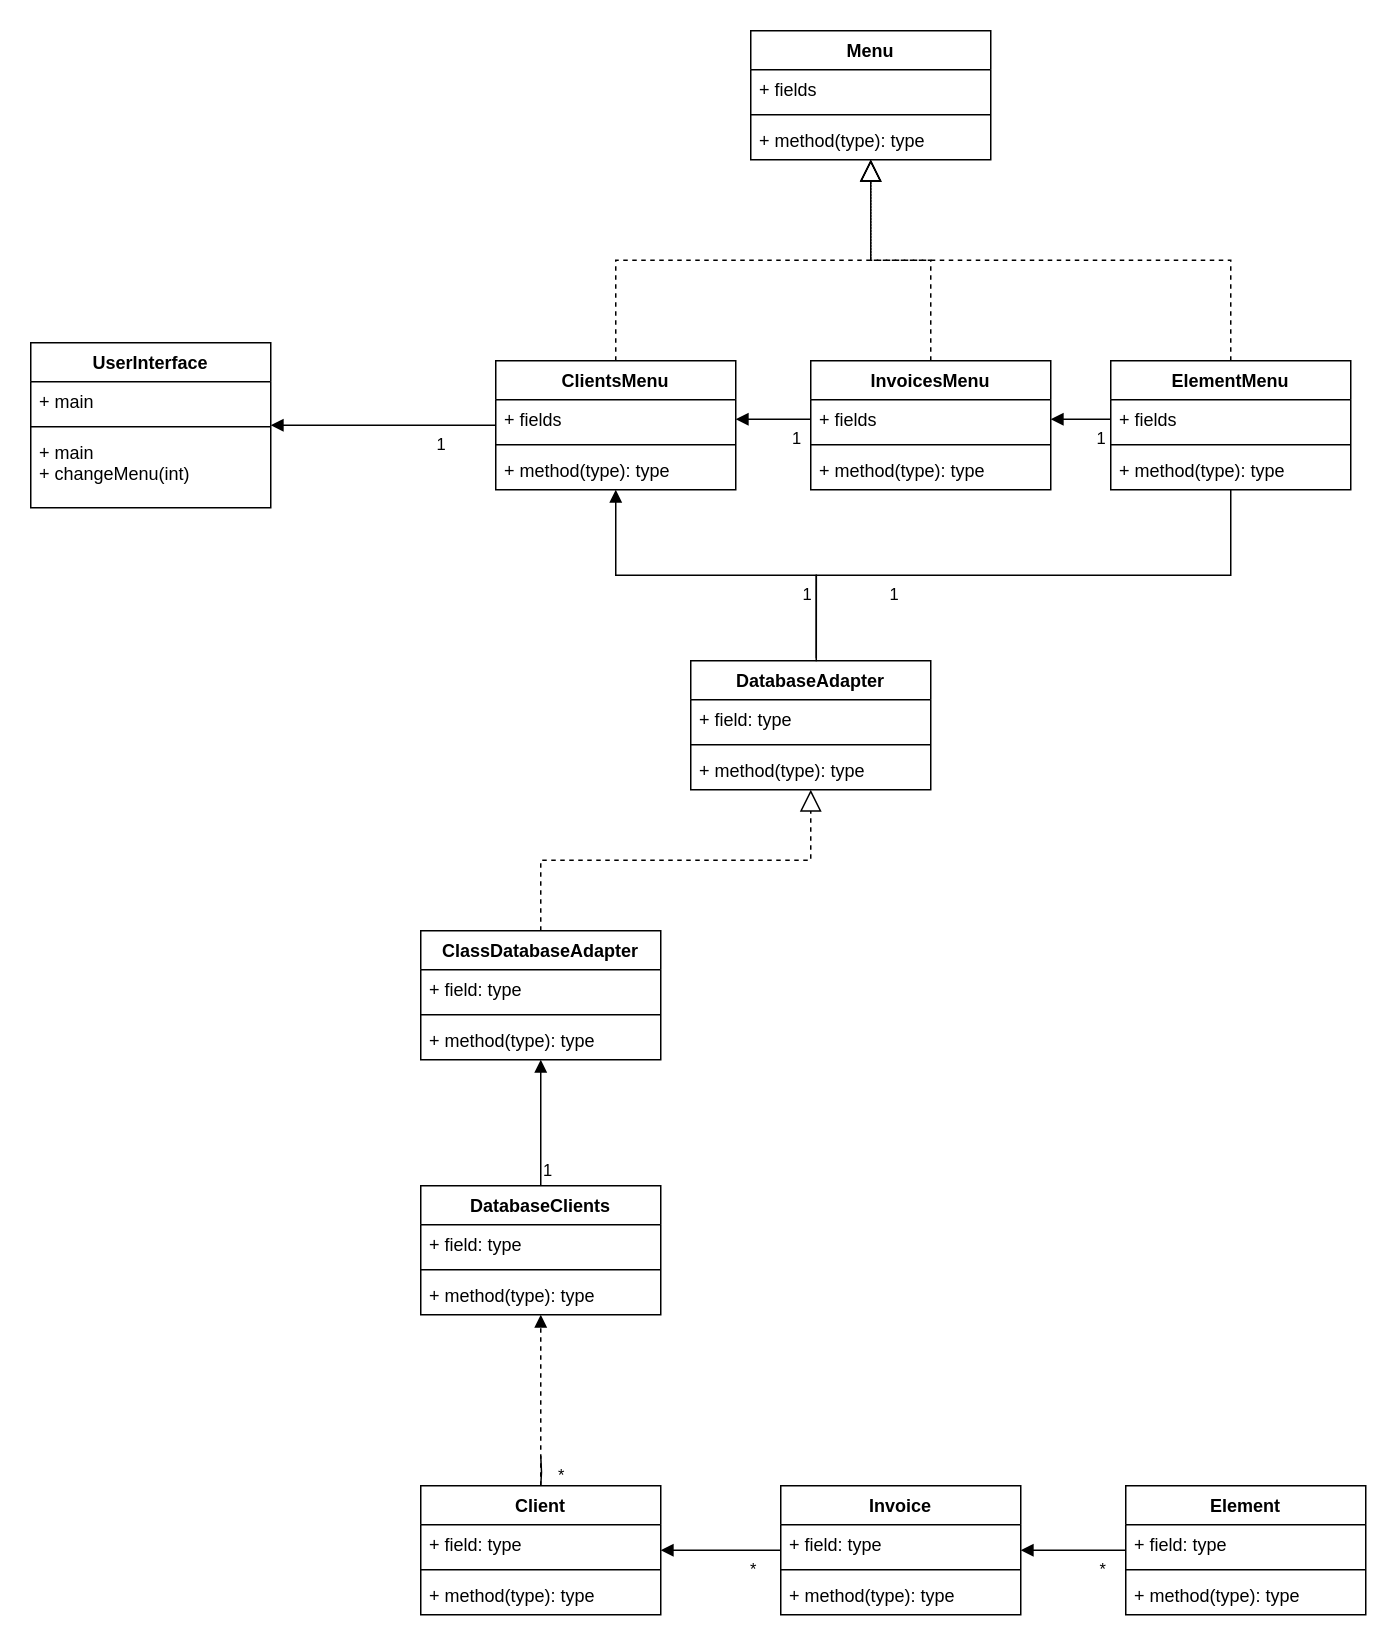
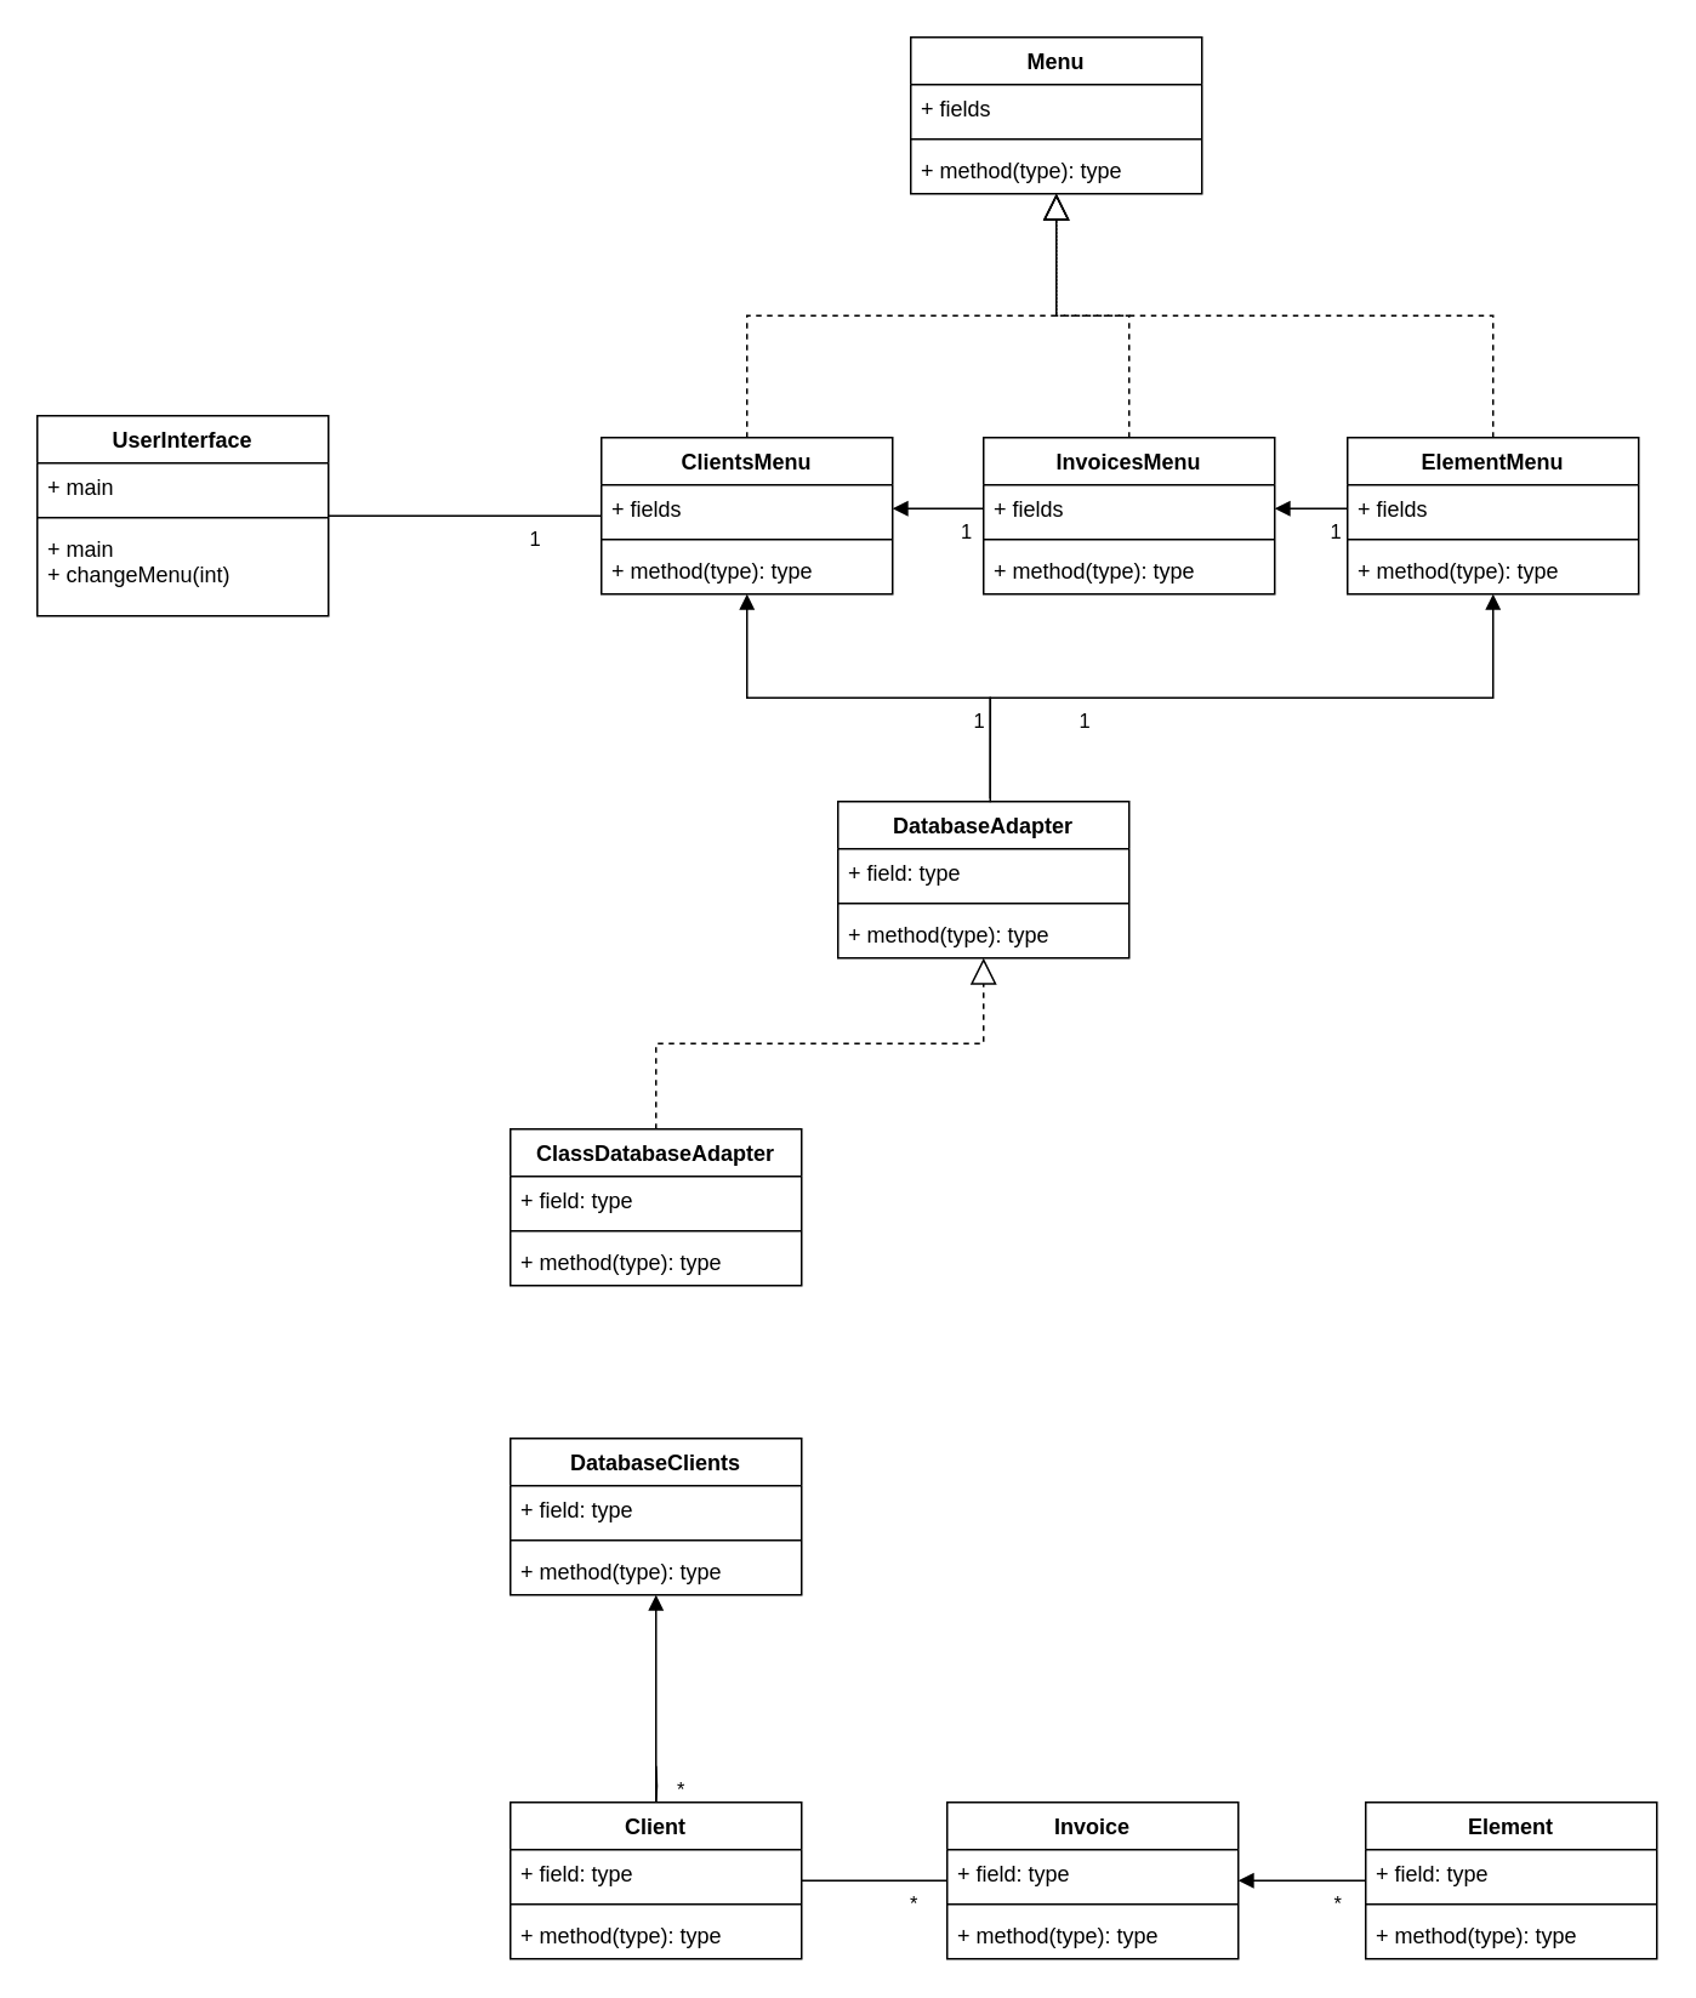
- <mxCell id="59" value="1" style="endArrow=block;endFill=1;html=1;edgeStyle=orthogonalEdgeStyle;align=left;verticalAlign=top;rounded=0;" edge="1" parent="1" source="40" target="2"><mxGeometry x="-0.46" relative="1" as="geometry"><mxPoint x="330" y="274" as="sourcePoint" /><mxPoint x="280" y="270" as="targetPoint" /><mxPoint as="offset" /></mxGeometry></mxCell>
+ <mxCell id="59" value="1" style="endArrow=none;endFill=1;html=1;edgeStyle=orthogonalEdgeStyle;align=left;verticalAlign=top;rounded=0;" edge="1" parent="1" source="40" target="2"><mxGeometry x="-0.46" relative="1" as="geometry"><mxPoint x="330" y="274" as="sourcePoint" /><mxPoint x="280" y="270" as="targetPoint" /><mxPoint as="offset" /></mxGeometry></mxCell>
- <mxCell id="58" value="1" style="endArrow=none;endFill=1;html=1;edgeStyle=orthogonalEdgeStyle;align=left;verticalAlign=top;rounded=0;exitX=0.523;exitY=0.004;exitDx=0;exitDy=0;exitPerimeter=0;" edge="1" parent="1" source="10" target="48"><mxGeometry x="-0.46" relative="1" as="geometry"><mxPoint x="554" y="449.656" as="sourcePoint" /><mxPoint x="630" y="336" as="targetPoint" /><mxPoint as="offset" /></mxGeometry></mxCell>
+ <mxCell id="58" value="1" style="endArrow=block;endFill=1;html=1;edgeStyle=orthogonalEdgeStyle;align=left;verticalAlign=top;rounded=0;exitX=0.523;exitY=0.004;exitDx=0;exitDy=0;exitPerimeter=0;" edge="1" parent="1" source="10" target="48"><mxGeometry x="-0.46" relative="1" as="geometry"><mxPoint x="554" y="449.656" as="sourcePoint" /><mxPoint x="630" y="336" as="targetPoint" /><mxPoint as="offset" /></mxGeometry></mxCell>
- <mxCell id="23" value="1" style="endArrow=block;endFill=1;html=1;edgeStyle=orthogonalEdgeStyle;align=left;verticalAlign=top;rounded=0;exitX=0.5;exitY=0;exitDx=0;exitDy=0;" parent="1" source="19" target="15" edge="1"><mxGeometry x="-0.46" relative="1" as="geometry"><mxPoint x="340" y="780" as="sourcePoint" /><mxPoint x="340" y="706" as="targetPoint" /><mxPoint as="offset" /></mxGeometry></mxCell>
- <mxCell id="24" value="*" style="endArrow=block;endFill=1;html=1;edgeStyle=orthogonalEdgeStyle;align=left;verticalAlign=top;rounded=0;exitX=0.5;exitY=0;exitDx=0;exitDy=0;startArrow=none;dashed=1;" parent="1" source="25" target="19" edge="1"><mxGeometry x="-0.649" y="-10" relative="1" as="geometry"><mxPoint x="360" y="970" as="sourcePoint" /><mxPoint x="350.11" y="900" as="targetPoint" /><mxPoint as="offset" /></mxGeometry></mxCell>
+ <mxCell id="24" value="*" style="endArrow=block;endFill=1;html=1;edgeStyle=orthogonalEdgeStyle;align=left;verticalAlign=top;rounded=0;exitX=0.5;exitY=0;exitDx=0;exitDy=0;startArrow=none;" parent="1" source="25" target="19" edge="1"><mxGeometry x="-0.649" y="-10" relative="1" as="geometry"><mxPoint x="360" y="970" as="sourcePoint" /><mxPoint x="350.11" y="900" as="targetPoint" /><mxPoint as="offset" /></mxGeometry></mxCell>
- <mxCell id="34" value="*" style="endArrow=block;endFill=1;html=1;edgeStyle=orthogonalEdgeStyle;align=left;verticalAlign=top;rounded=0;startArrow=none;" edge="1" parent="1" source="30" target="25"><mxGeometry x="-0.46" relative="1" as="geometry"><mxPoint x="359.58" y="1190" as="sourcePoint" /><mxPoint x="359.58" y="1076" as="targetPoint" /><mxPoint as="offset" /></mxGeometry></mxCell>
+ <mxCell id="34" value="*" style="endArrow=none;endFill=1;html=1;edgeStyle=orthogonalEdgeStyle;align=left;verticalAlign=top;rounded=0;startArrow=none;" edge="1" parent="1" source="30" target="25"><mxGeometry x="-0.46" relative="1" as="geometry"><mxPoint x="359.58" y="1190" as="sourcePoint" /><mxPoint x="359.58" y="1076" as="targetPoint" /><mxPoint as="offset" /></mxGeometry></mxCell>
